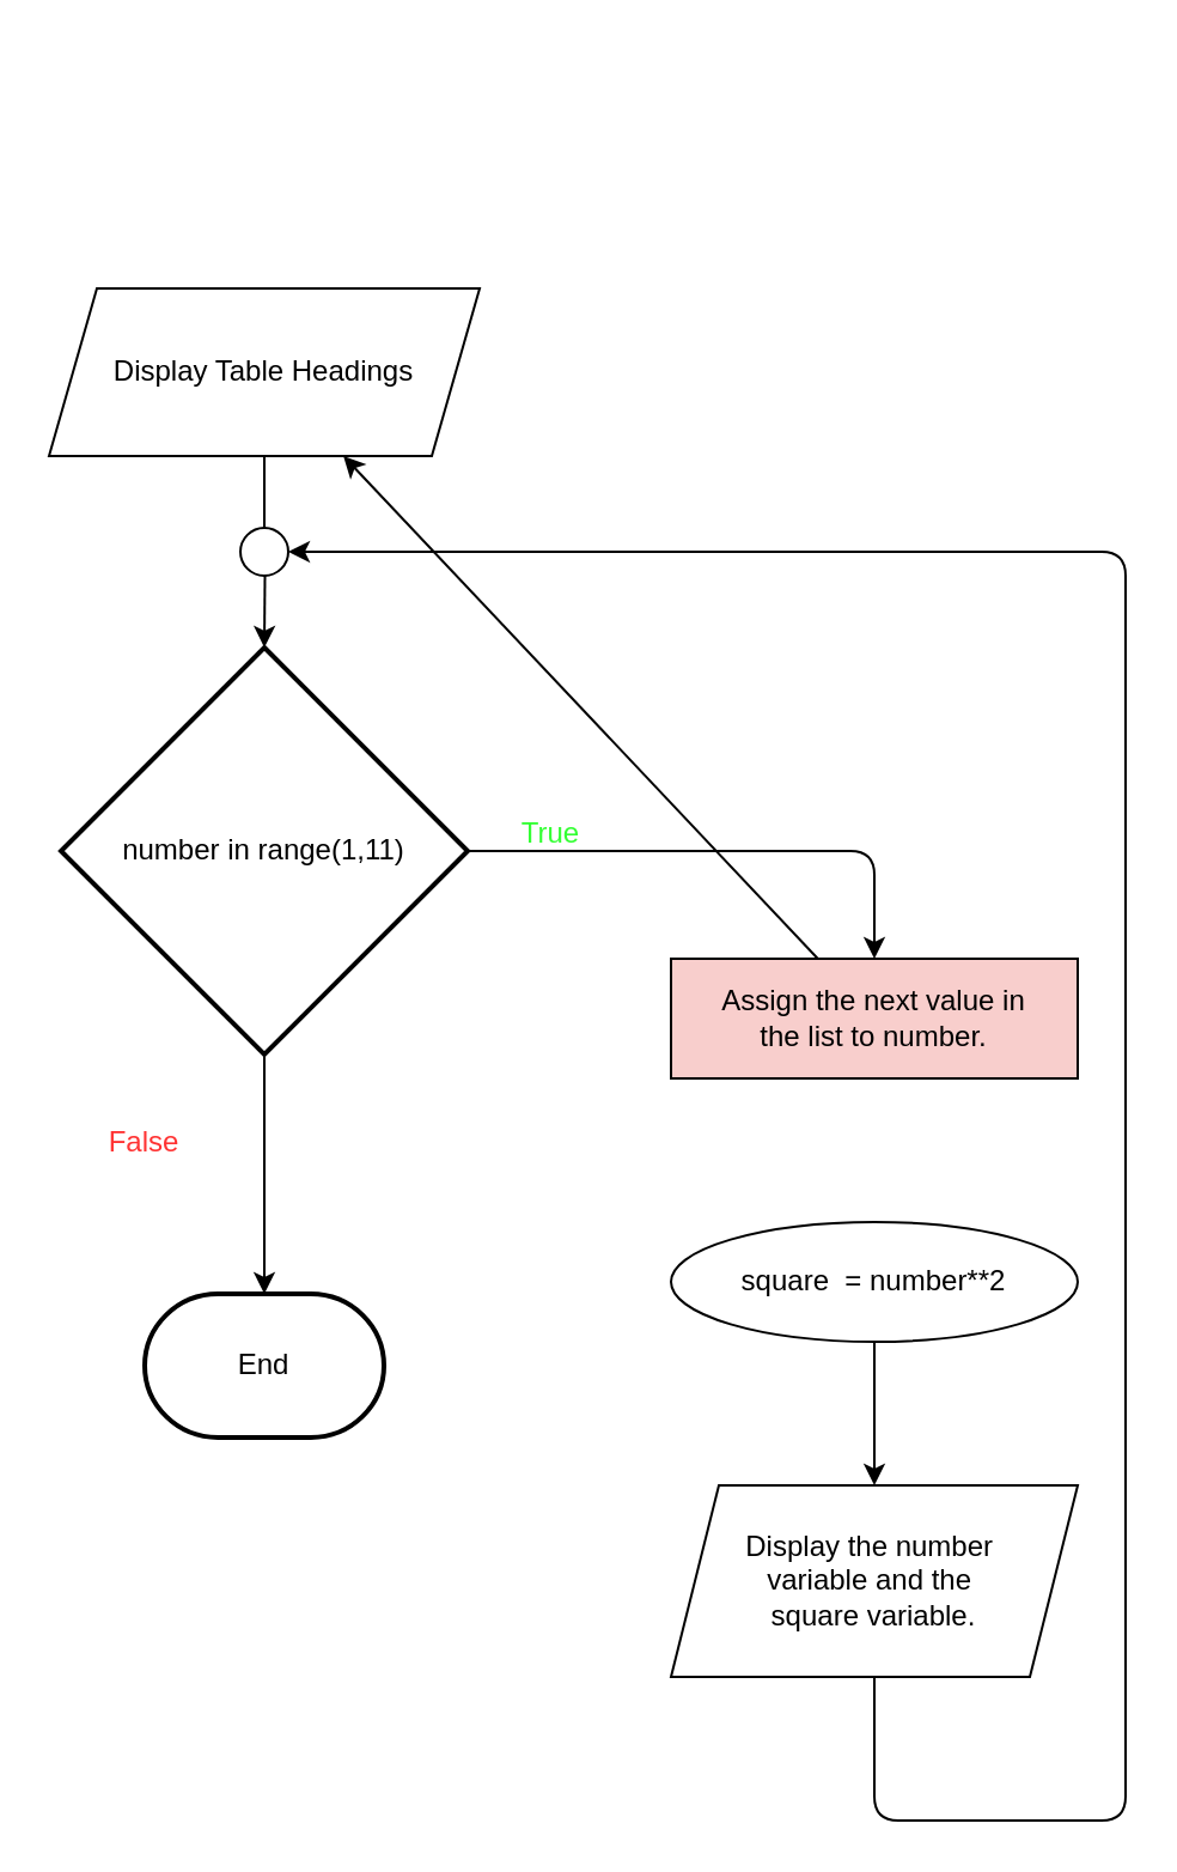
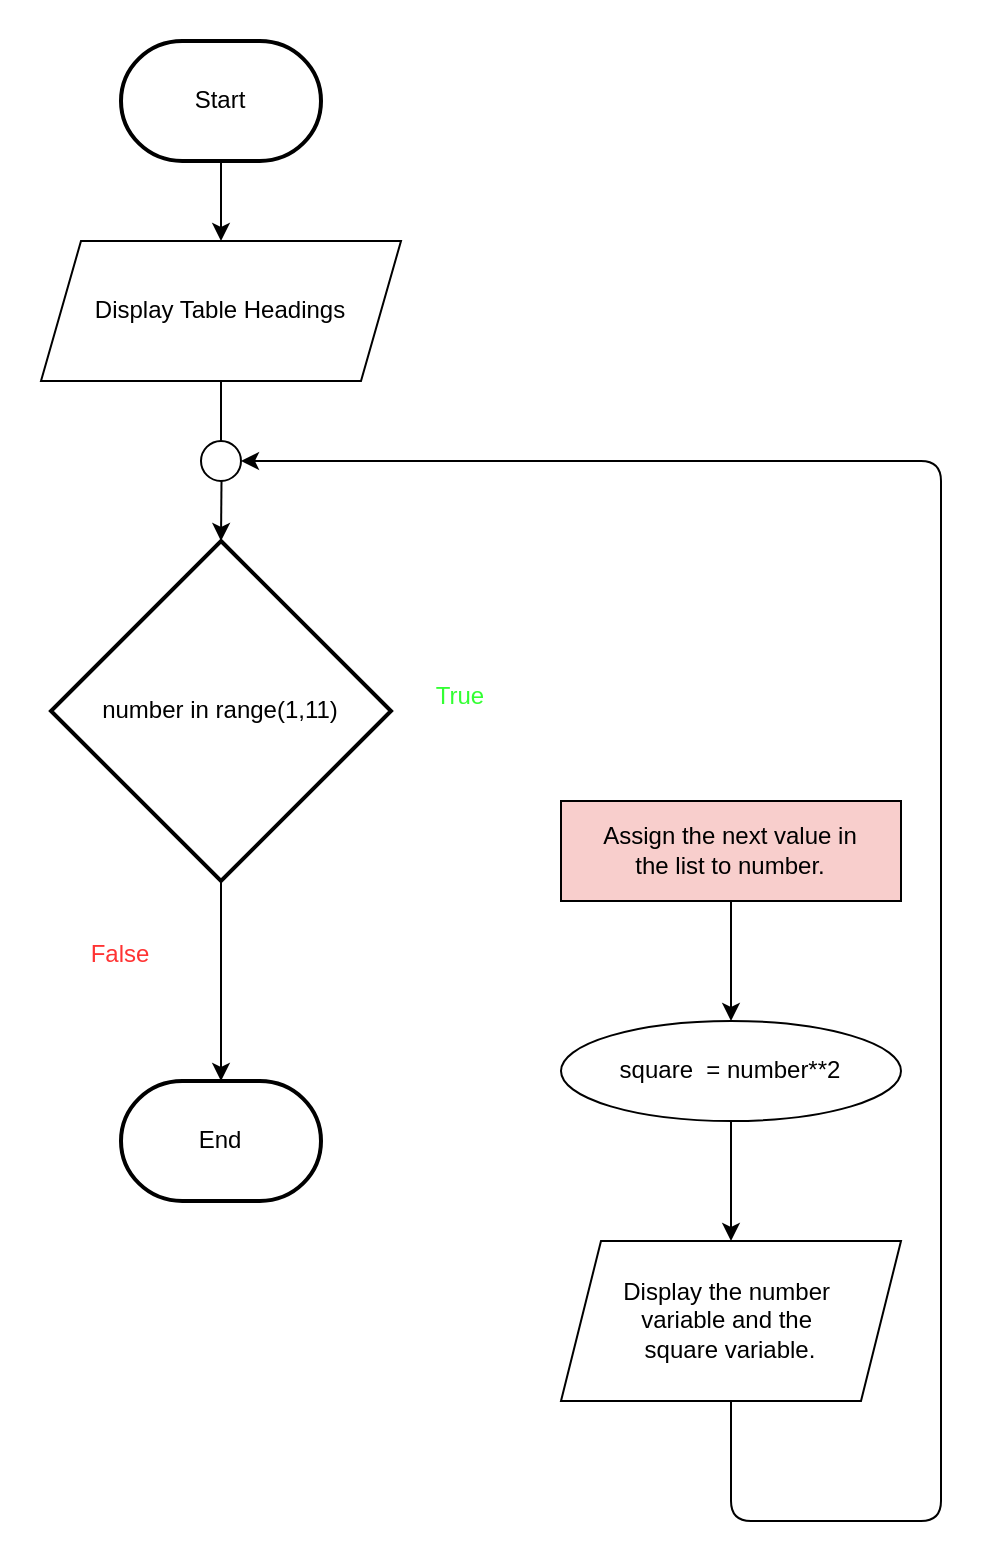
+ <mxCell id="3" value="Start" style="strokeWidth=2;html=1;shape=mxgraph.flowchart.terminator;whiteSpace=wrap;" vertex="1" parent="1"><mxGeometry x="60" y="20" width="100" height="60" as="geometry" /></mxCell>
+ <mxCell id="2" value="" style="edgeStyle=none;html=1;" edge="1" parent="1" source="3" target="5"><mxGeometry relative="1" as="geometry" /></mxCell>
- <mxCell id="9" value="" style="edgeStyle=none;html=1;" edge="1" parent="1" source="10" target="5"><mxGeometry relative="1" as="geometry" /></mxCell>
+ <mxCell id="9" value="" style="edgeStyle=none;html=1;" edge="1" parent="1" source="10" target="12"><mxGeometry relative="1" as="geometry" /></mxCell>
- <mxCell id="7" style="edgeStyle=none;html=1;entryX=0.5;entryY=0;entryDx=0;entryDy=0;" edge="1" parent="1" source="8" target="10"><mxGeometry relative="1" as="geometry"><Array as="points"><mxPoint x="365" y="355" /></Array></mxGeometry></mxCell>
